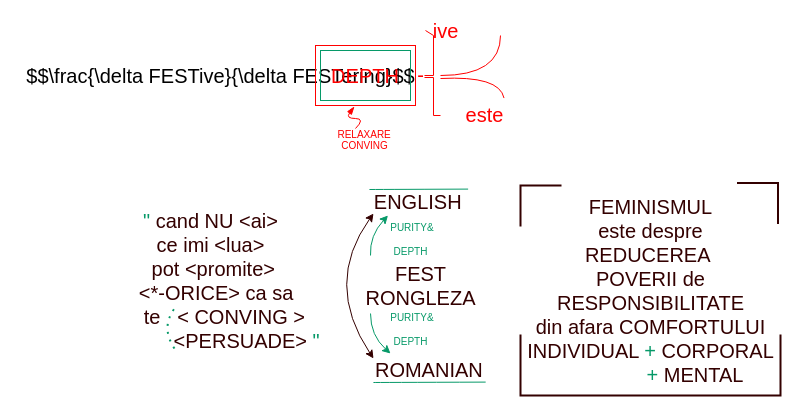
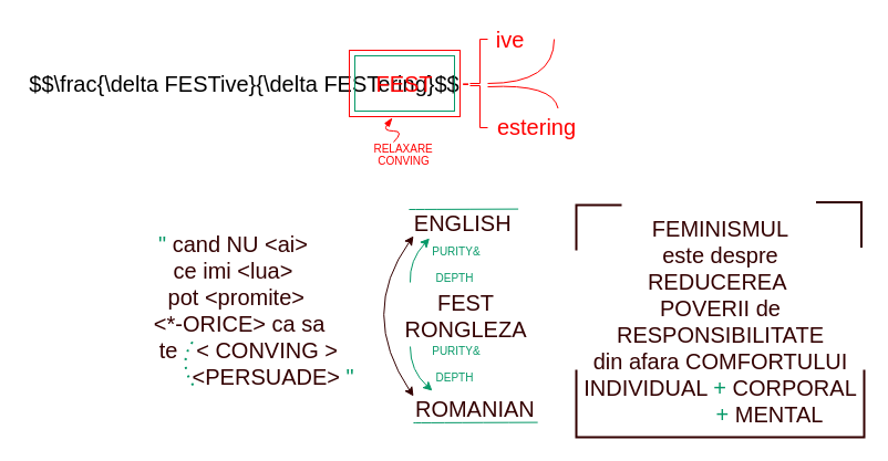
- <mxCell id="6" value="ive" style="text;html=1;align=center;verticalAlign=middle;resizable=0;points=[];autosize=1;strokeColor=none;fillColor=none;fontSize=20;fontColor=#FF0000;" vertex="1" parent="1"><mxGeometry x="425" y="15" width="40" height="30" as="geometry" /></mxCell>
+ <mxCell id="6" value="ive" style="text;html=1;align=center;verticalAlign=middle;resizable=0;points=[];autosize=1;strokeColor=none;fillColor=none;fontSize=20;fontColor=#FF0000;" vertex="1" parent="1"><mxGeometry x="440" y="20" width="40" height="30" as="geometry" /></mxCell>
- <mxCell id="3" value="&lt;font color=&quot;#ff0000&quot;&gt;DEPTH&lt;/font&gt;" style="rounded=0;whiteSpace=wrap;html=1;fontSize=20;fillColor=none;strokeColor=#069968;" vertex="1" parent="1"><mxGeometry x="320" y="50" width="90" height="50" as="geometry" /></mxCell>
+ <mxCell id="3" value="&lt;font color=&quot;#ff0000&quot;&gt;FEST&lt;/font&gt;" style="rounded=0;whiteSpace=wrap;html=1;fontSize=20;fillColor=none;strokeColor=#069968;" vertex="1" parent="1"><mxGeometry x="320" y="50" width="90" height="50" as="geometry" /></mxCell>
- <mxCell id="7" value="este" style="text;html=1;align=center;verticalAlign=middle;resizable=0;points=[];autosize=1;strokeColor=none;fillColor=none;fontSize=20;fontColor=#FF0000;" vertex="1" parent="1"><mxGeometry x="439" y="99" width="90" height="30" as="geometry" /></mxCell>
+ <mxCell id="7" value="estering" style="text;html=1;align=center;verticalAlign=middle;resizable=0;points=[];autosize=1;strokeColor=none;fillColor=none;fontSize=20;fontColor=#FF0000;" vertex="1" parent="1"><mxGeometry x="439" y="99" width="90" height="30" as="geometry" /></mxCell>
